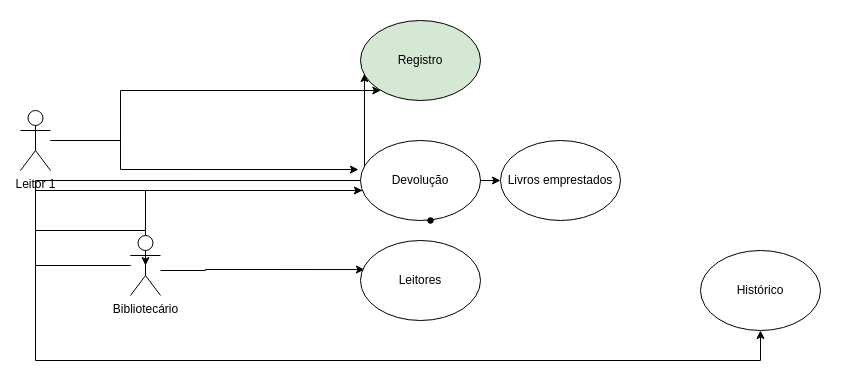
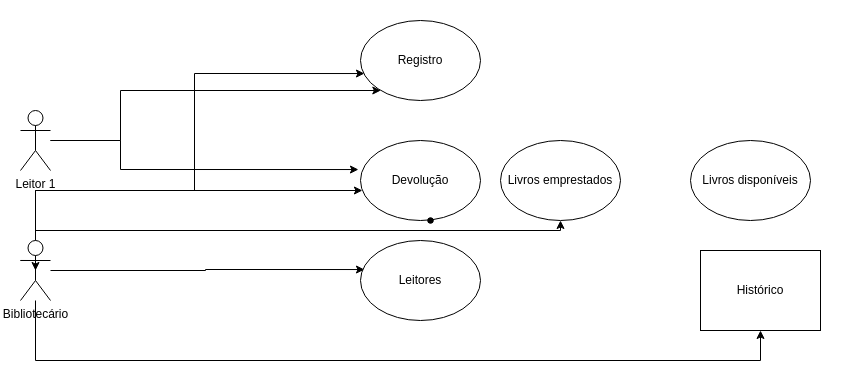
- <mxCell id="11" value="Registro" style="ellipse;whiteSpace=wrap;html=1;fillColor=#d5e8d4;" vertex="1" parent="1"><mxGeometry x="360" y="20" width="120" height="80" as="geometry" /></mxCell>
+ <mxCell id="11" value="Registro" style="ellipse;whiteSpace=wrap;html=1;" vertex="1" parent="1"><mxGeometry x="360" y="20" width="120" height="80" as="geometry" /></mxCell>
+ <mxCell id="14" value="Livros disponíveis" style="ellipse;whiteSpace=wrap;html=1;" vertex="1" parent="1"><mxGeometry x="690" y="140" width="120" height="80" as="geometry" /></mxCell>
- <mxCell id="10" value="Bibliotecário&lt;br&gt;" style="shape=umlActor;verticalLabelPosition=bottom;verticalAlign=top;html=1;outlineConnect=0;" vertex="1" parent="1"><mxGeometry x="130" y="235" width="30" height="60" as="geometry" /></mxCell>
+ <mxCell id="10" value="Bibliotecário&lt;br&gt;" style="shape=umlActor;verticalLabelPosition=bottom;verticalAlign=top;html=1;outlineConnect=0;" vertex="1" parent="1"><mxGeometry x="20" y="240" width="30" height="60" as="geometry" /></mxCell>
- <mxCell id="16" value="Histórico" style="ellipse;whiteSpace=wrap;html=1;" vertex="1" parent="1"><mxGeometry x="700" y="250" width="120" height="80" as="geometry" /></mxCell>
+ <mxCell id="16" value="Histórico" style="whiteSpace=wrap;html=1;rounded=0;" vertex="1" parent="1"><mxGeometry x="700" y="250" width="120" height="80" as="geometry" /></mxCell>
